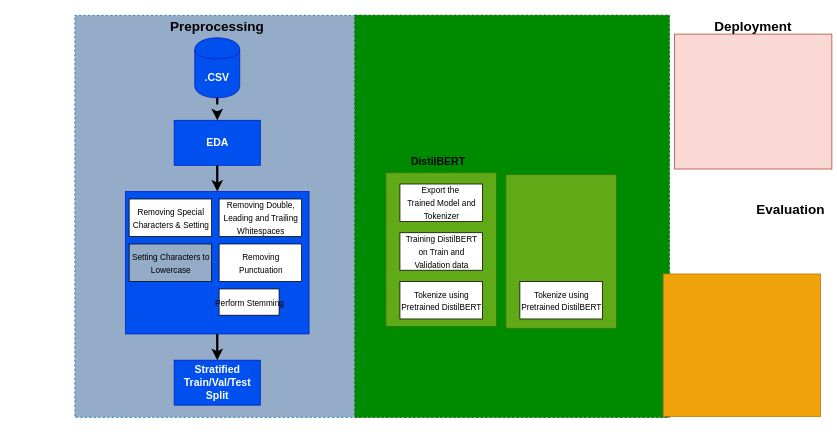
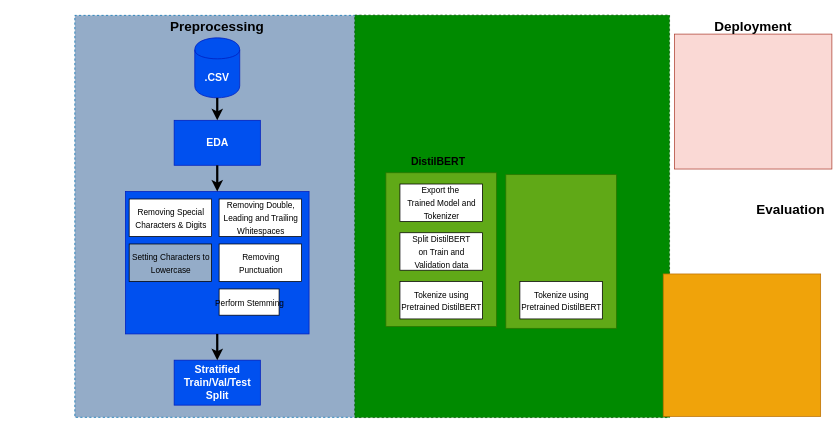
- <mxCell id="18" value="" style="endArrow=classic;html=1;fontSize=11;fontColor=#000000;exitX=0.5;exitY=1;exitDx=0;exitDy=0;entryX=0.5;entryY=0;entryDx=0;entryDy=0;strokeWidth=3;dashed=1;" edge="1" parent="1" source="9" target="16"><mxGeometry width="50" height="50" relative="1" as="geometry"><mxPoint x="44" y="310" as="sourcePoint" /><mxPoint x="94" y="260" as="targetPoint" /></mxGeometry></mxCell>
+ <mxCell id="18" value="" style="endArrow=classic;html=1;fontSize=11;fontColor=#000000;exitX=0.5;exitY=1;exitDx=0;exitDy=0;entryX=0.5;entryY=0;entryDx=0;entryDy=0;strokeWidth=3;" edge="1" parent="1" source="9" target="16"><mxGeometry width="50" height="50" relative="1" as="geometry"><mxPoint x="44" y="310" as="sourcePoint" /><mxPoint x="94" y="260" as="targetPoint" /></mxGeometry></mxCell>
- <mxCell id="11" value="&lt;font style=&quot;font-size: 11px;&quot;&gt;Removing Special &lt;br&gt;Characters &amp;amp; Setting&lt;/font&gt;" style="html=1;dashed=0;whitespace=wrap;fontSize=14;" vertex="1" parent="1"><mxGeometry x="171.5" y="265" width="110" height="50" as="geometry" /></mxCell>
+ <mxCell id="11" value="&lt;font style=&quot;font-size: 11px;&quot;&gt;Removing Special &lt;br&gt;Characters &amp;amp; Digits&lt;/font&gt;" style="html=1;dashed=0;whitespace=wrap;fontSize=14;" vertex="1" parent="1"><mxGeometry x="171.5" y="265" width="110" height="50" as="geometry" /></mxCell>
- <mxCell id="23" value="&lt;span style=&quot;font-size: 11px;&quot;&gt;Training DistilBERT&lt;br&gt;on Train and&lt;br&gt;Validation data&lt;br&gt;&lt;/span&gt;" style="html=1;dashed=0;whitespace=wrap;fontSize=14;" vertex="1" parent="1"><mxGeometry x="532.75" y="310" width="110" height="50" as="geometry" /></mxCell>
+ <mxCell id="23" value="&lt;span style=&quot;font-size: 11px;&quot;&gt;Split DistilBERT&lt;br&gt;on Train and&lt;br&gt;Validation data&lt;br&gt;&lt;/span&gt;" style="html=1;dashed=0;whitespace=wrap;fontSize=14;" vertex="1" parent="1"><mxGeometry x="532.75" y="310" width="110" height="50" as="geometry" /></mxCell>
